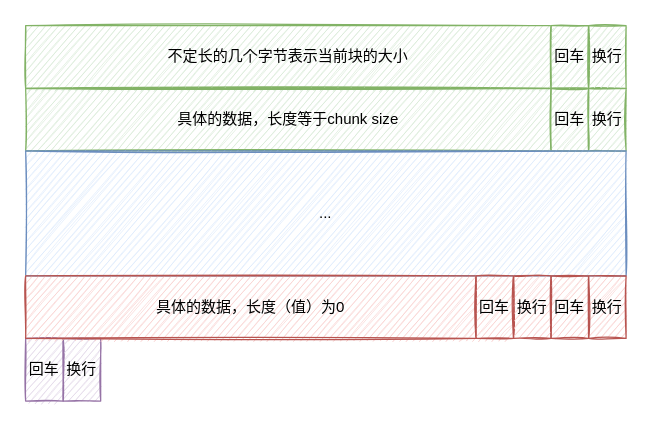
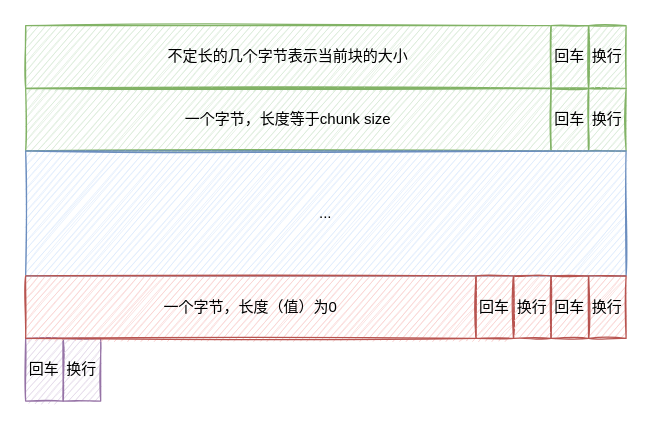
- <mxCell id="3" value="具体的数据，长度等于chunk size" style="rounded=0;whiteSpace=wrap;html=1;fillStyle=auto;fillColor=#d5e8d4;gradientDirection=north;sketch=1;strokeColor=#82b366;" parent="1" vertex="1"><mxGeometry x="20" y="70" width="420" height="50" as="geometry" /></mxCell>
+ <mxCell id="3" value="一个字节，长度等于chunk size" style="rounded=0;whiteSpace=wrap;html=1;fillStyle=auto;fillColor=#d5e8d4;gradientDirection=north;sketch=1;strokeColor=#82b366;" parent="1" vertex="1"><mxGeometry x="20" y="70" width="420" height="50" as="geometry" /></mxCell>
- <mxCell id="11" value="具体的数据，长度（值）为0" style="rounded=0;whiteSpace=wrap;html=1;fillStyle=auto;fillColor=#f8cecc;gradientDirection=north;sketch=1;strokeColor=#b85450;" vertex="1" parent="1"><mxGeometry x="20" y="220" width="360" height="50" as="geometry" /></mxCell>
+ <mxCell id="11" value="一个字节，长度（值）为0" style="rounded=0;whiteSpace=wrap;html=1;fillStyle=auto;fillColor=#f8cecc;gradientDirection=north;sketch=1;strokeColor=#b85450;" vertex="1" parent="1"><mxGeometry x="20" y="220" width="360" height="50" as="geometry" /></mxCell>
